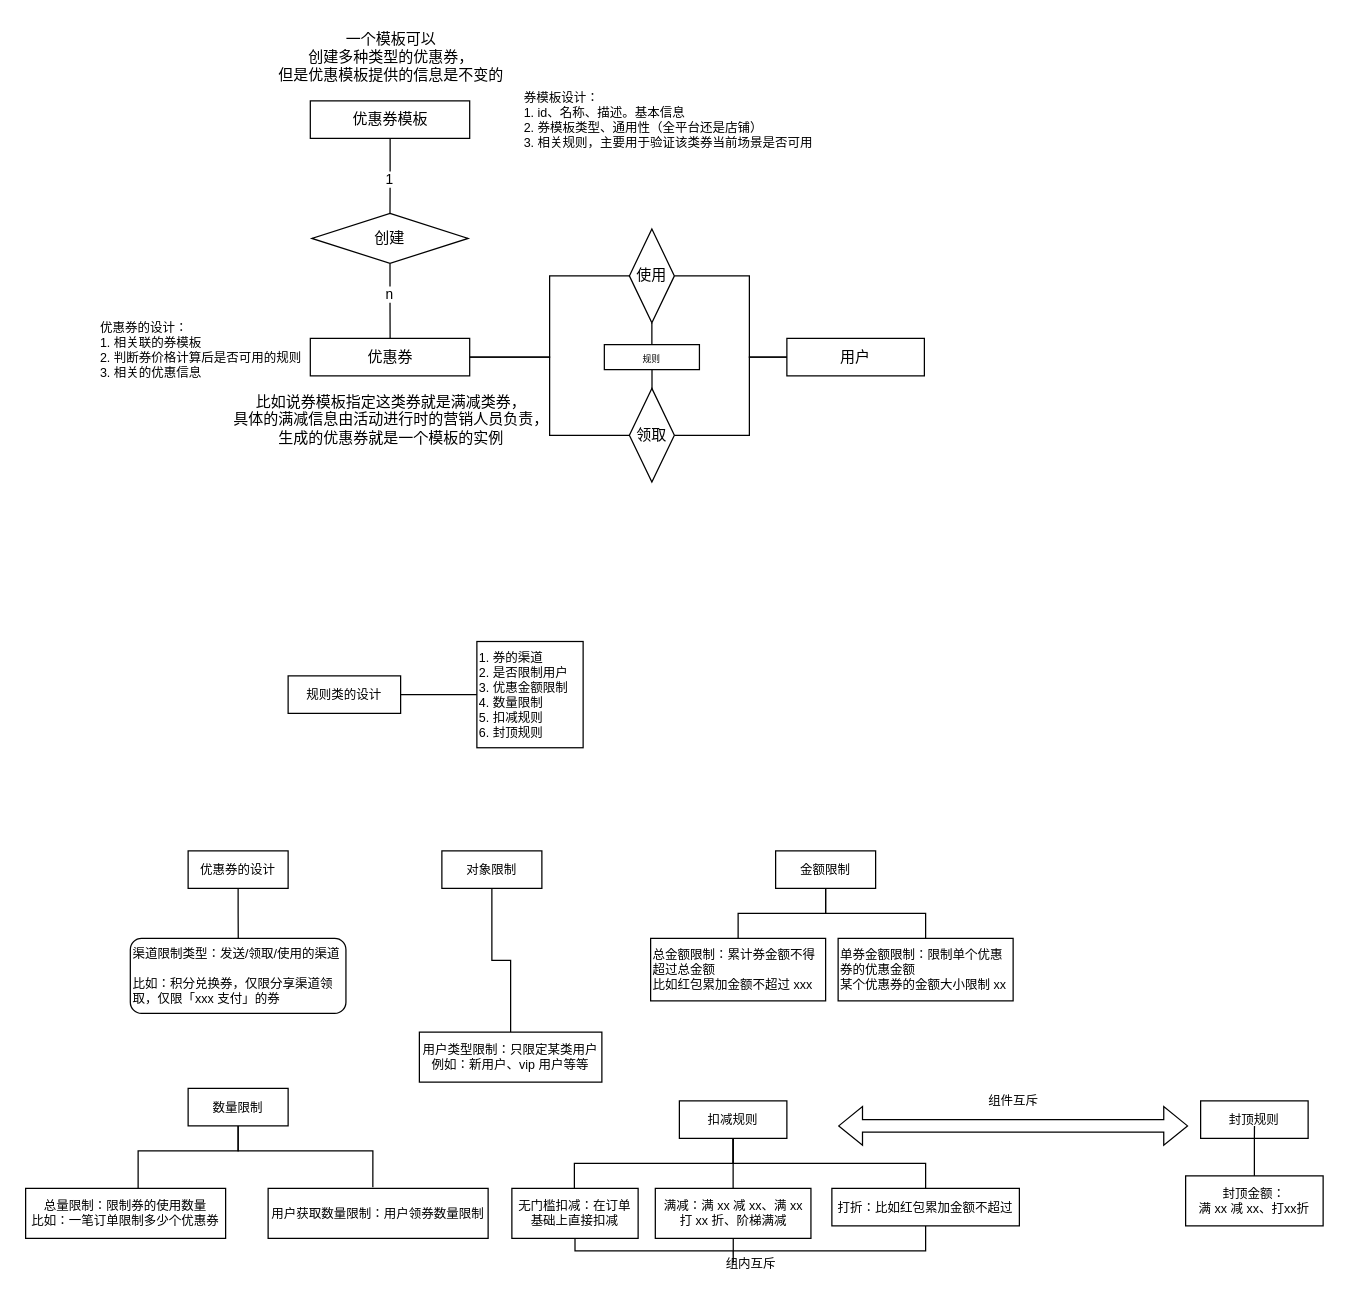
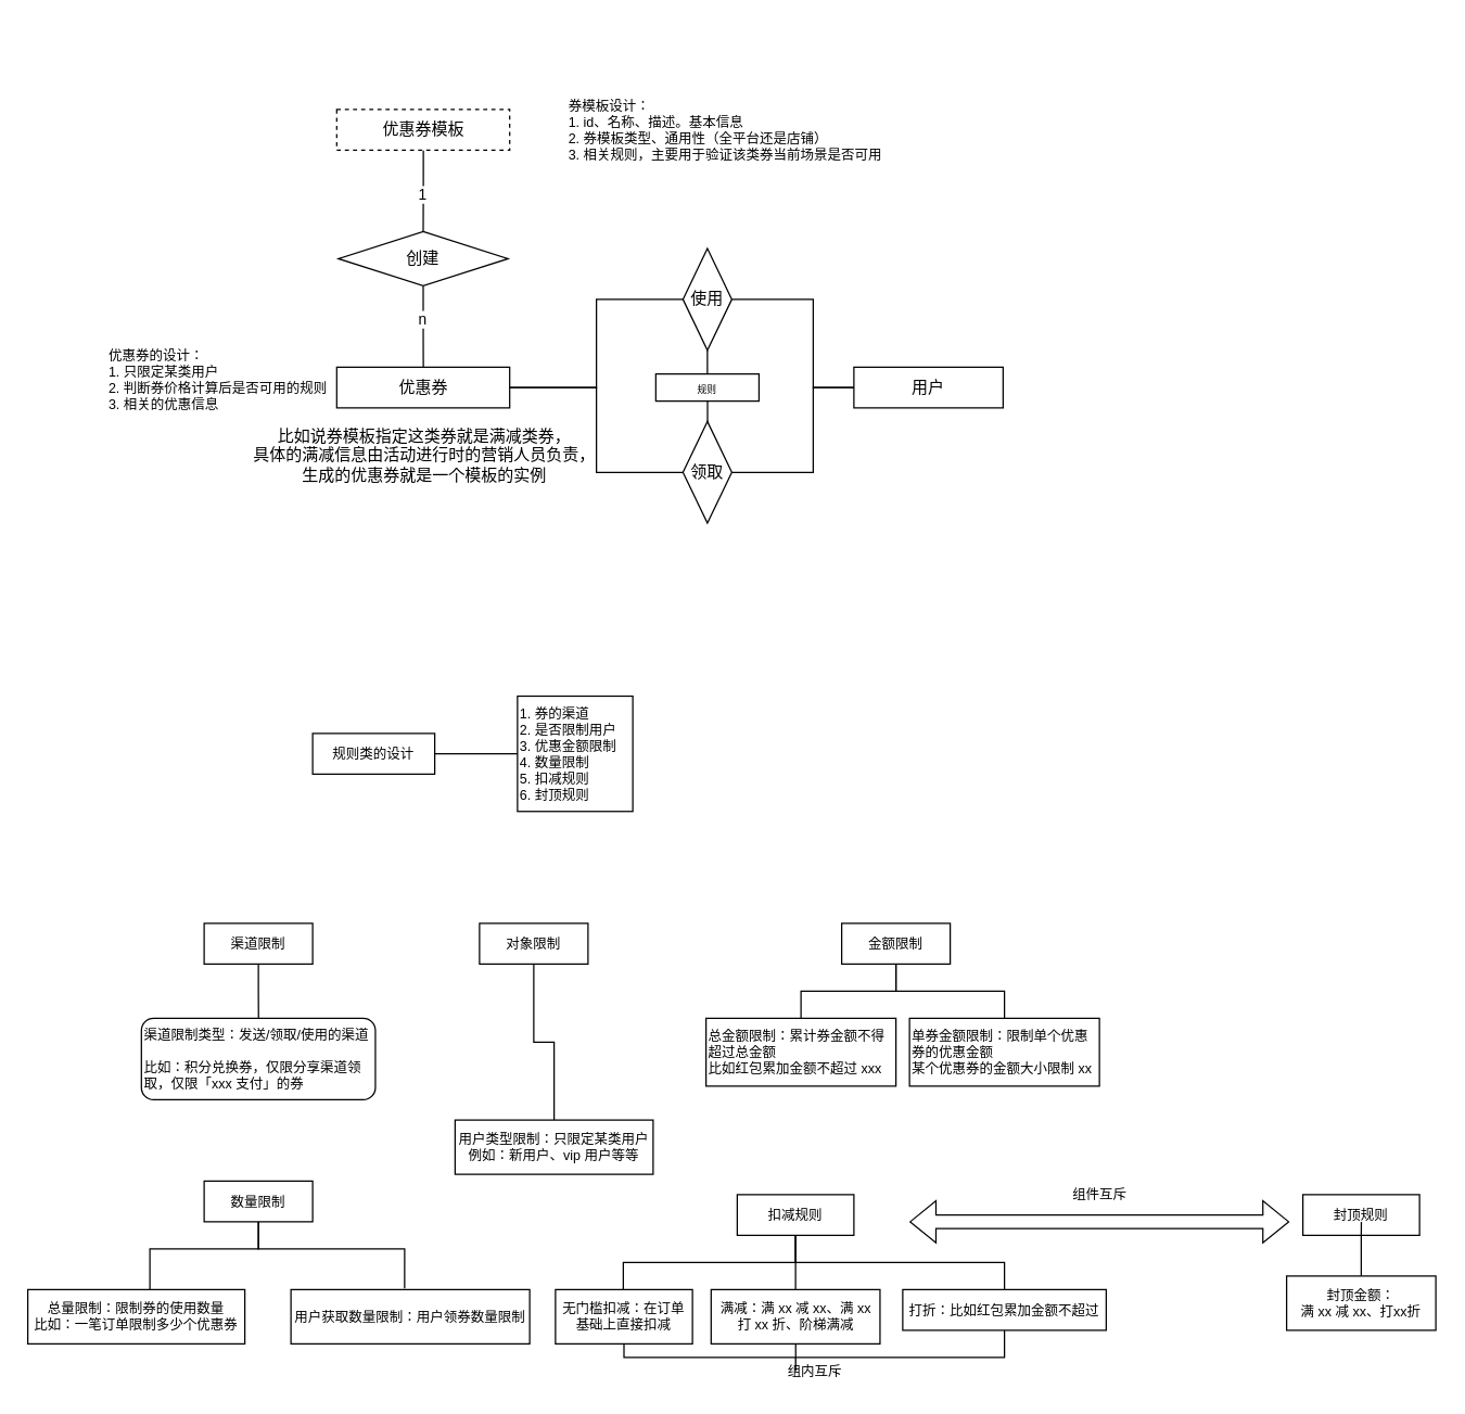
- <mxCell id="10" value="一个模板可以&lt;br&gt;创建多种类型的优惠券，&lt;br&gt;但是优惠模板提供的信息是不变的" style="text;html=1;align=center;verticalAlign=middle;resizable=0;points=[];autosize=1;strokeColor=none;fillColor=none;" vertex="1" parent="1"><mxGeometry x="211.5" y="20" width="200" height="50" as="geometry" /></mxCell>
- <mxCell id="4" value="优惠券模板" style="rounded=0;whiteSpace=wrap;html=1;" vertex="1" parent="1"><mxGeometry x="247.75" y="80" width="127.5" height="30" as="geometry" /></mxCell>
+ <mxCell id="4" value="优惠券模板" style="rounded=0;whiteSpace=wrap;html=1;dashed=1;" vertex="1" parent="1"><mxGeometry x="247.75" y="80" width="127.5" height="30" as="geometry" /></mxCell>
- <mxCell id="22" value="&lt;div style=&quot;text-align: left&quot;&gt;&lt;span&gt;优惠券的设计：&lt;/span&gt;&lt;/div&gt;&lt;div style=&quot;text-align: left&quot;&gt;&lt;span&gt;1. 相关联的券模板&lt;/span&gt;&lt;/div&gt;&lt;div style=&quot;text-align: left&quot;&gt;&lt;span&gt;2. 判断券价格计算&lt;/span&gt;&lt;span&gt;后是&lt;/span&gt;&lt;span&gt;否可用的规则&lt;/span&gt;&lt;/div&gt;&lt;div style=&quot;text-align: left&quot;&gt;&lt;span&gt;3. 相关的优惠信息&lt;/span&gt;&lt;/div&gt;" style="text;html=1;align=center;verticalAlign=middle;resizable=0;points=[];autosize=1;strokeColor=none;fillColor=none;fontSize=10;" vertex="1" parent="1"><mxGeometry x="70" y="254" width="180" height="50" as="geometry" /></mxCell>
+ <mxCell id="22" value="&lt;div style=&quot;text-align: left&quot;&gt;&lt;span&gt;优惠券的设计：&lt;/span&gt;&lt;/div&gt;&lt;div style=&quot;text-align: left&quot;&gt;&lt;span&gt;1. 只限定某类用户&lt;/span&gt;&lt;/div&gt;&lt;div style=&quot;text-align: left&quot;&gt;&lt;span&gt;2. 判断券价格计算&lt;/span&gt;&lt;span&gt;后是&lt;/span&gt;&lt;span&gt;否可用的规则&lt;/span&gt;&lt;/div&gt;&lt;div style=&quot;text-align: left&quot;&gt;&lt;span&gt;3. 相关的优惠信息&lt;/span&gt;&lt;/div&gt;" style="text;html=1;align=center;verticalAlign=middle;resizable=0;points=[];autosize=1;strokeColor=none;fillColor=none;fontSize=10;" vertex="1" parent="1"><mxGeometry x="70" y="254" width="180" height="50" as="geometry" /></mxCell>
- <mxCell id="24" value="优惠券的设计" style="whiteSpace=wrap;html=1;fontSize=10;" vertex="1" parent="1"><mxGeometry x="150" y="680" width="80" height="30" as="geometry" /></mxCell>
+ <mxCell id="24" value="渠道限制" style="whiteSpace=wrap;html=1;fontSize=10;" vertex="1" parent="1"><mxGeometry x="150" y="680" width="80" height="30" as="geometry" /></mxCell>
